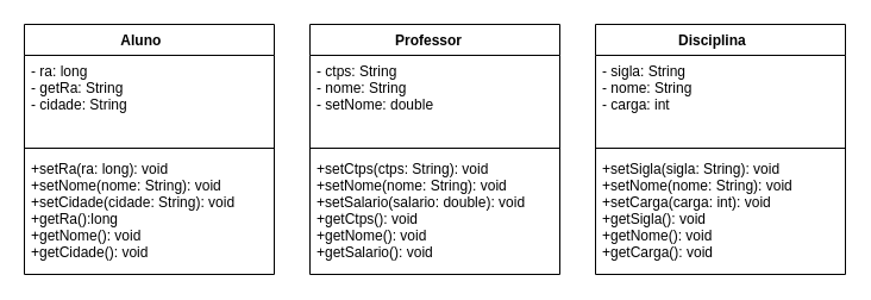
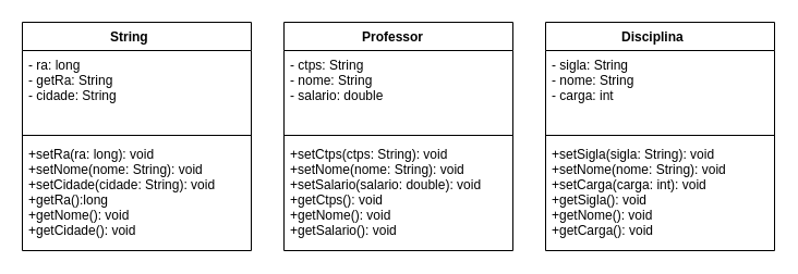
- <mxCell id="2" value="Aluno    " style="swimlane;fontStyle=1;align=center;verticalAlign=top;childLayout=stackLayout;horizontal=1;startSize=26;horizontalStack=0;resizeParent=1;resizeParentMax=0;resizeLast=0;collapsible=1;marginBottom=0;" vertex="1" parent="1"><mxGeometry x="20" y="20" width="210" height="210" as="geometry" /></mxCell>
+ <mxCell id="2" value="String    " style="swimlane;fontStyle=1;align=center;verticalAlign=top;childLayout=stackLayout;horizontal=1;startSize=26;horizontalStack=0;resizeParent=1;resizeParentMax=0;resizeLast=0;collapsible=1;marginBottom=0;" vertex="1" parent="1"><mxGeometry x="20" y="20" width="210" height="210" as="geometry" /></mxCell>
- <mxCell id="7" value="- ctps: String&#10;- nome: String&#10;- setNome: double" style="text;strokeColor=none;fillColor=none;align=left;verticalAlign=top;spacingLeft=4;spacingRight=4;overflow=hidden;rotatable=0;points=[[0,0.5],[1,0.5]];portConstraint=eastwest;" vertex="1" parent="6"><mxGeometry y="26" width="210" height="74" as="geometry" /></mxCell>
+ <mxCell id="7" value="- ctps: String&#10;- nome: String&#10;- salario: double" style="text;strokeColor=none;fillColor=none;align=left;verticalAlign=top;spacingLeft=4;spacingRight=4;overflow=hidden;rotatable=0;points=[[0,0.5],[1,0.5]];portConstraint=eastwest;" vertex="1" parent="6"><mxGeometry y="26" width="210" height="74" as="geometry" /></mxCell>
